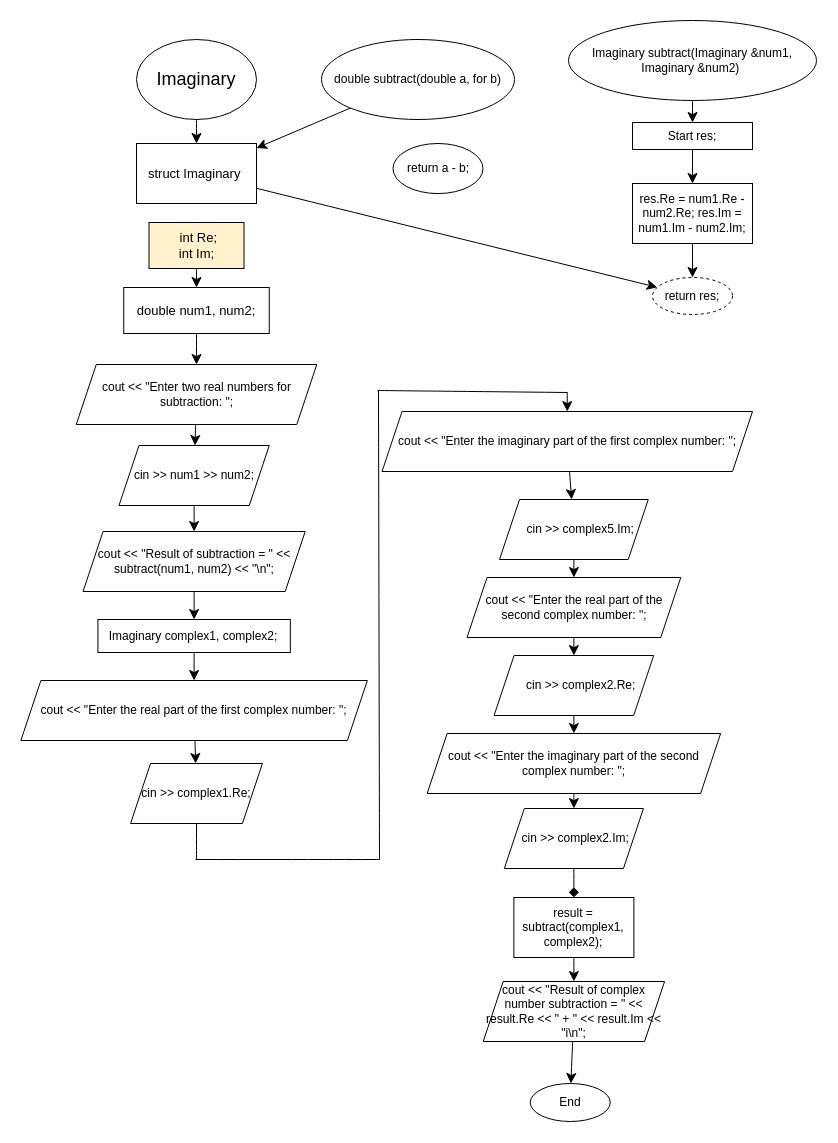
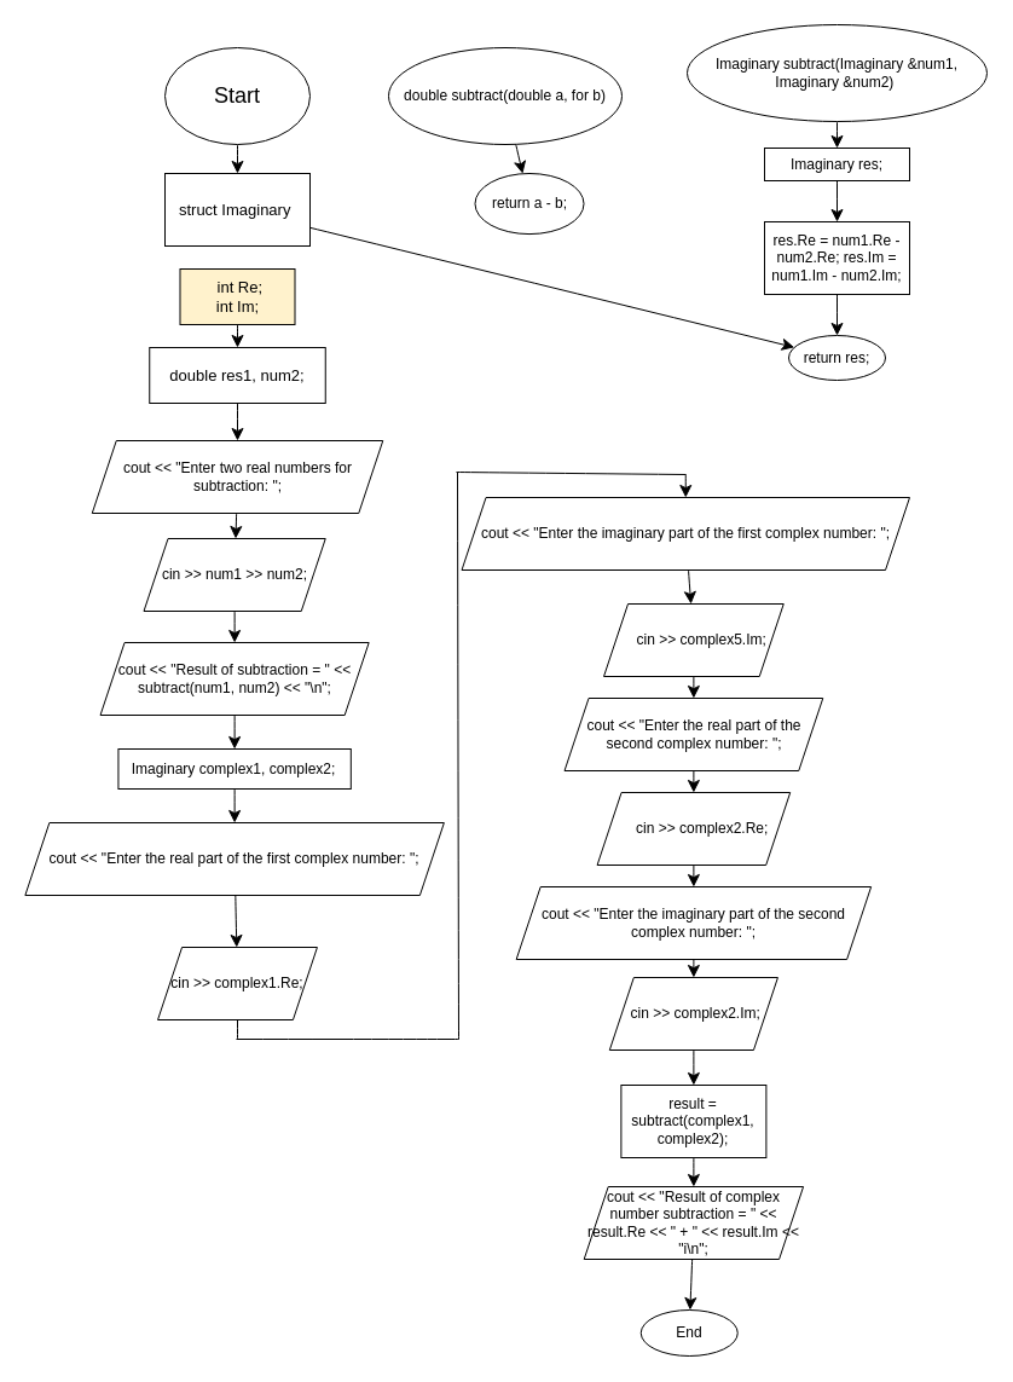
- <mxCell id="3" value="&lt;font style=&quot;font-size: 18px;&quot;&gt;Imaginary&lt;/font&gt;" style="ellipse;whiteSpace=wrap;html=1;" vertex="1" parent="1"><mxGeometry x="136" y="39" width="120" height="80" as="geometry" /></mxCell>
+ <mxCell id="3" value="&lt;font style=&quot;font-size: 18px;&quot;&gt;Start&lt;/font&gt;" style="ellipse;whiteSpace=wrap;html=1;" vertex="1" parent="1"><mxGeometry x="136" y="39" width="120" height="80" as="geometry" /></mxCell>
- <mxCell id="6" value="" style="edgeStyle=none;curved=1;rounded=0;orthogonalLoop=1;jettySize=auto;html=1;fontSize=12;startSize=8;endSize=8;" edge="1" parent="1" source="7" target="5"><mxGeometry relative="1" as="geometry" /></mxCell>
+ <mxCell id="6" value="" style="edgeStyle=none;curved=1;rounded=0;orthogonalLoop=1;jettySize=auto;html=1;fontSize=12;startSize=8;endSize=8;" edge="1" parent="1" source="7" target="8"><mxGeometry relative="1" as="geometry" /></mxCell>
- <mxCell id="12" value="Start res;" style="whiteSpace=wrap;html=1;" vertex="1" parent="1"><mxGeometry x="632" y="122" width="120" height="27" as="geometry" /></mxCell>
+ <mxCell id="12" value="Imaginary res;" style="whiteSpace=wrap;html=1;" vertex="1" parent="1"><mxGeometry x="632" y="122" width="120" height="27" as="geometry" /></mxCell>
- <mxCell id="15" value="return res;" style="ellipse;whiteSpace=wrap;html=1;dashed=1;" vertex="1" parent="1"><mxGeometry x="652" y="277" width="80" height="37" as="geometry" /></mxCell>
+ <mxCell id="15" value="return res;" style="ellipse;whiteSpace=wrap;html=1;" vertex="1" parent="1"><mxGeometry x="652" y="277" width="80" height="37" as="geometry" /></mxCell>
- <mxCell id="19" value="&lt;span style=&quot;font-size: 13px;&quot;&gt;double num1, num2;&lt;/span&gt;" style="whiteSpace=wrap;html=1;" vertex="1" parent="1"><mxGeometry x="123.25" y="287" width="145.5" height="46" as="geometry" /></mxCell>
+ <mxCell id="19" value="&lt;span style=&quot;font-size: 13px;&quot;&gt;double res1, num2;&lt;/span&gt;" style="whiteSpace=wrap;html=1;" vertex="1" parent="1"><mxGeometry x="123.25" y="287" width="145.5" height="46" as="geometry" /></mxCell>
- <mxCell id="31" value="&lt;div&gt;&lt;div&gt;&amp;nbsp; &amp;nbsp;&amp;nbsp;&lt;/div&gt;&lt;div&gt;cin &amp;gt;&amp;gt; complex1.Re;&lt;/div&gt;&lt;/div&gt;&lt;div&gt;&lt;br&gt;&lt;/div&gt;" style="shape=parallelogram;perimeter=parallelogramPerimeter;whiteSpace=wrap;html=1;fixedSize=1;" vertex="1" parent="1"><mxGeometry x="130.06" y="763" width="131.87" height="60" as="geometry" /></mxCell>
+ <mxCell id="31" value="&lt;div&gt;&lt;div&gt;&amp;nbsp; &amp;nbsp;&amp;nbsp;&lt;/div&gt;&lt;div&gt;cin &amp;gt;&amp;gt; complex1.Re;&lt;/div&gt;&lt;/div&gt;&lt;div&gt;&lt;br&gt;&lt;/div&gt;" style="shape=parallelogram;perimeter=parallelogramPerimeter;whiteSpace=wrap;html=1;fixedSize=1;" vertex="1" parent="1"><mxGeometry x="130.06" y="783" width="131.87" height="60" as="geometry" /></mxCell>
- <mxCell id="42" value="" style="edgeStyle=none;curved=1;rounded=0;orthogonalLoop=1;jettySize=auto;html=1;fontSize=12;startSize=8;endSize=8;endArrow=diamond;" edge="1" parent="1" source="43" target="45"><mxGeometry relative="1" as="geometry" /></mxCell>
+ <mxCell id="42" value="" style="edgeStyle=none;curved=1;rounded=0;orthogonalLoop=1;jettySize=auto;html=1;fontSize=12;startSize=8;endSize=8;" edge="1" parent="1" source="43" target="45"><mxGeometry relative="1" as="geometry" /></mxCell>
